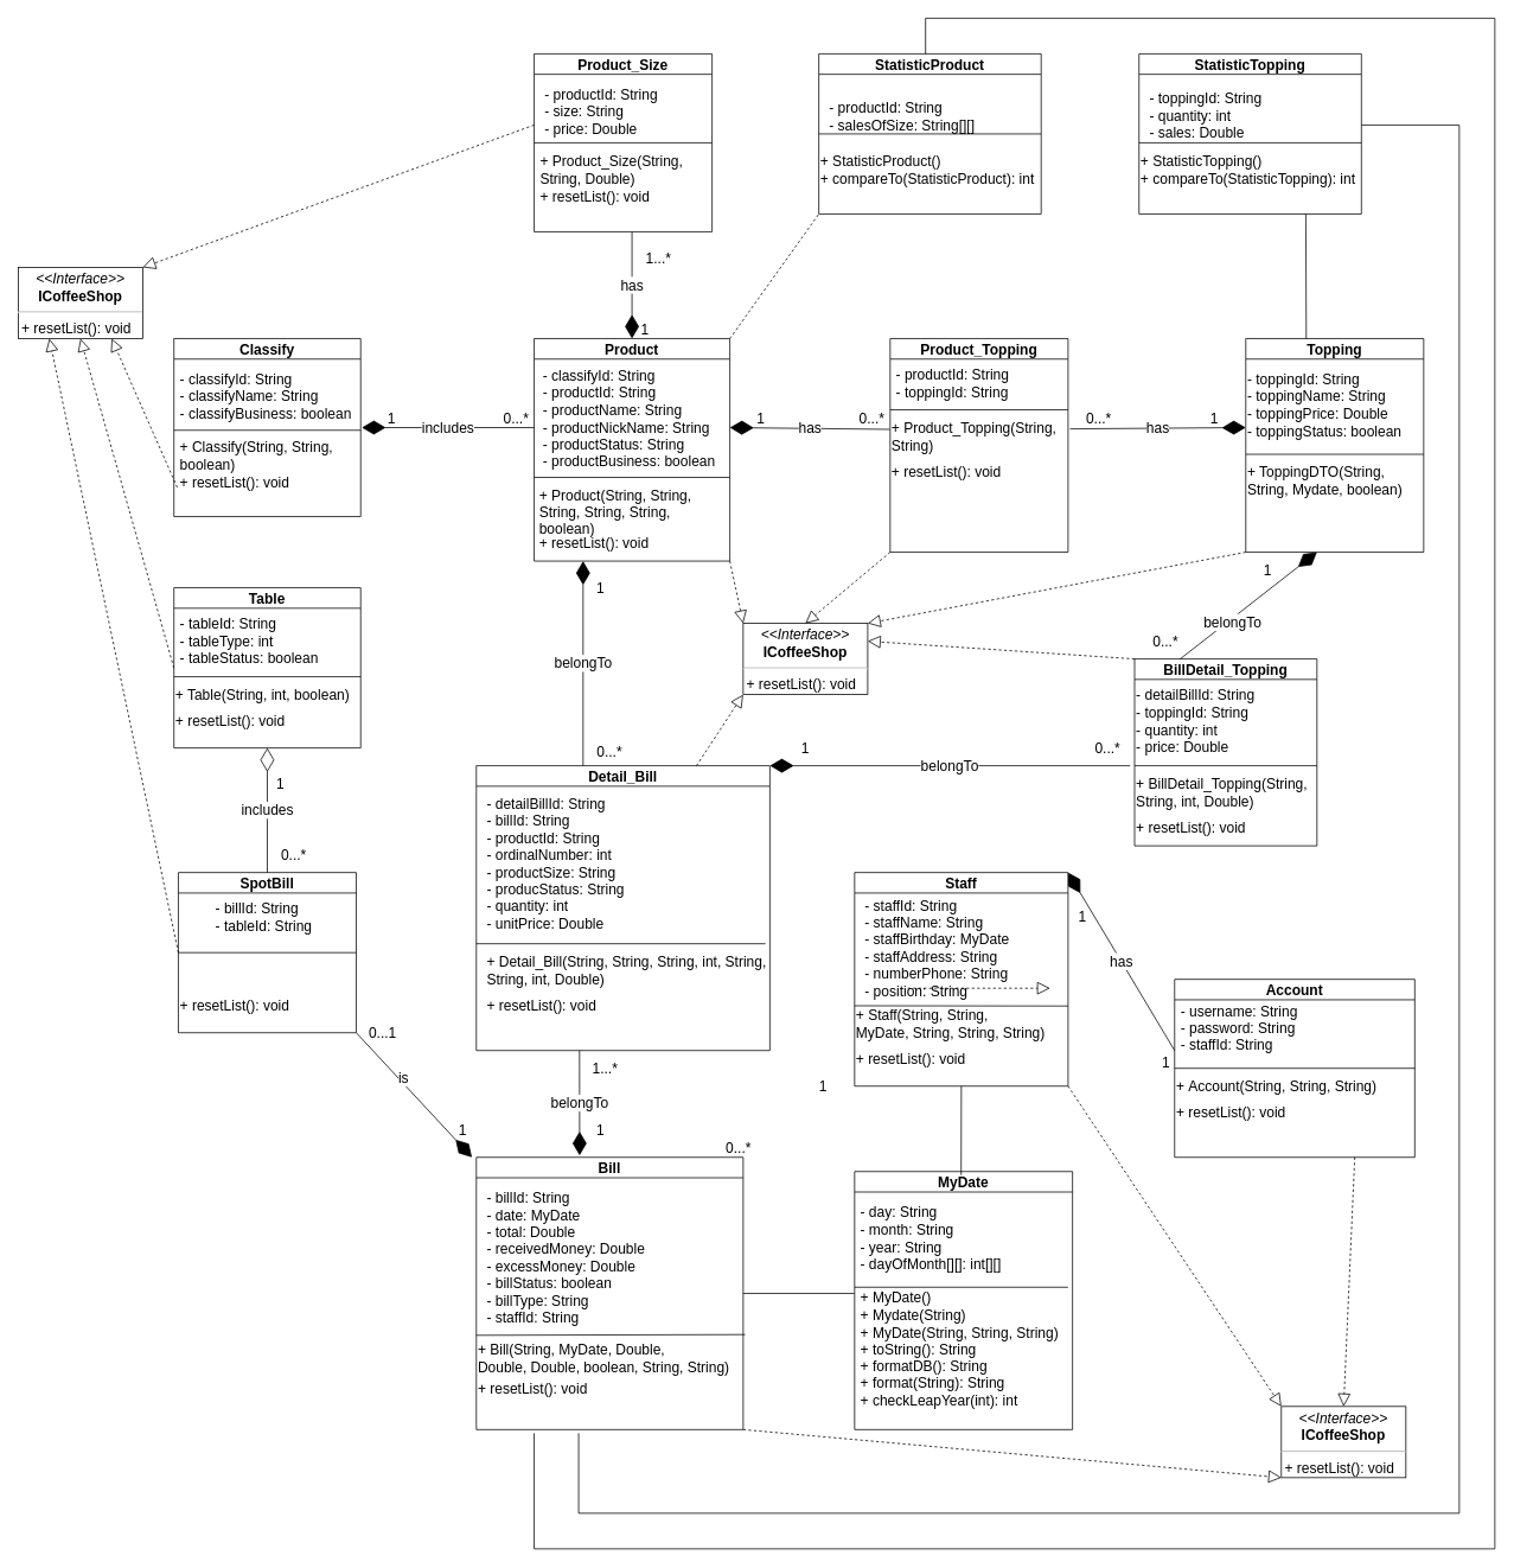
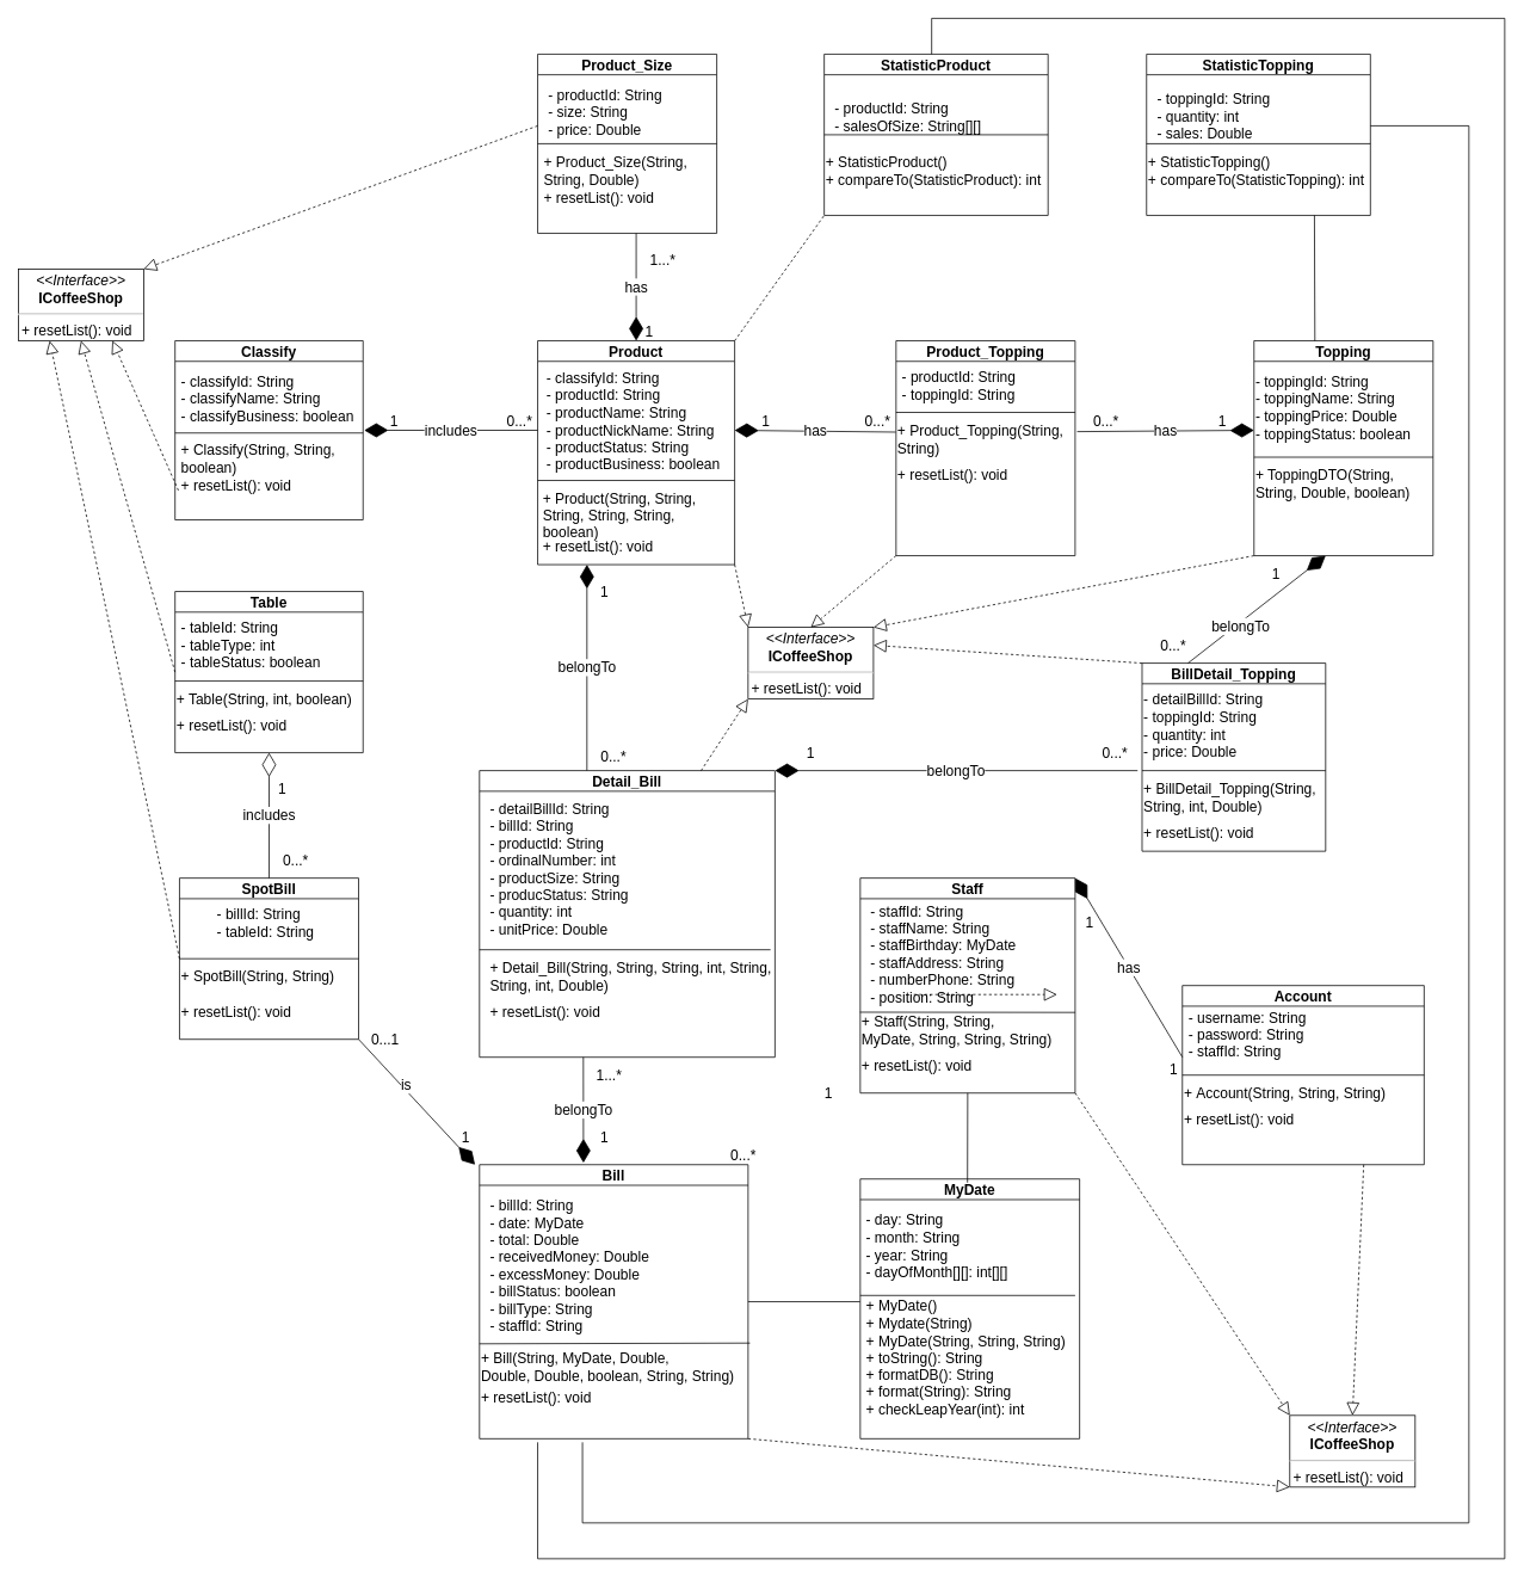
- <mxCell id="25" value="+ ToppingDTO(String, &lt;br style=&quot;font-size: 16px;&quot;&gt;String, Mydate, boolean)&lt;br style=&quot;font-size: 16px;&quot;&gt;" style="text;html=1;align=left;verticalAlign=middle;resizable=0;points=[];autosize=1;strokeColor=none;fillColor=none;fontSize=16;" vertex="1" parent="23"><mxGeometry y="140" width="190" height="40" as="geometry" /></mxCell>
+ <mxCell id="25" value="+ ToppingDTO(String, &lt;br style=&quot;font-size: 16px;&quot;&gt;String, Double, boolean)&lt;br style=&quot;font-size: 16px;&quot;&gt;" style="text;html=1;align=left;verticalAlign=middle;resizable=0;points=[];autosize=1;strokeColor=none;fillColor=none;fontSize=16;" vertex="1" parent="23"><mxGeometry y="140" width="190" height="40" as="geometry" /></mxCell>
+ <mxCell id="39" value="+&amp;nbsp;SpotBill(String, String)" style="text;html=1;align=left;verticalAlign=middle;resizable=0;points=[];autosize=1;strokeColor=none;fillColor=none;fontSize=16;" vertex="1" parent="37"><mxGeometry y="100" width="190" height="20" as="geometry" /></mxCell>
